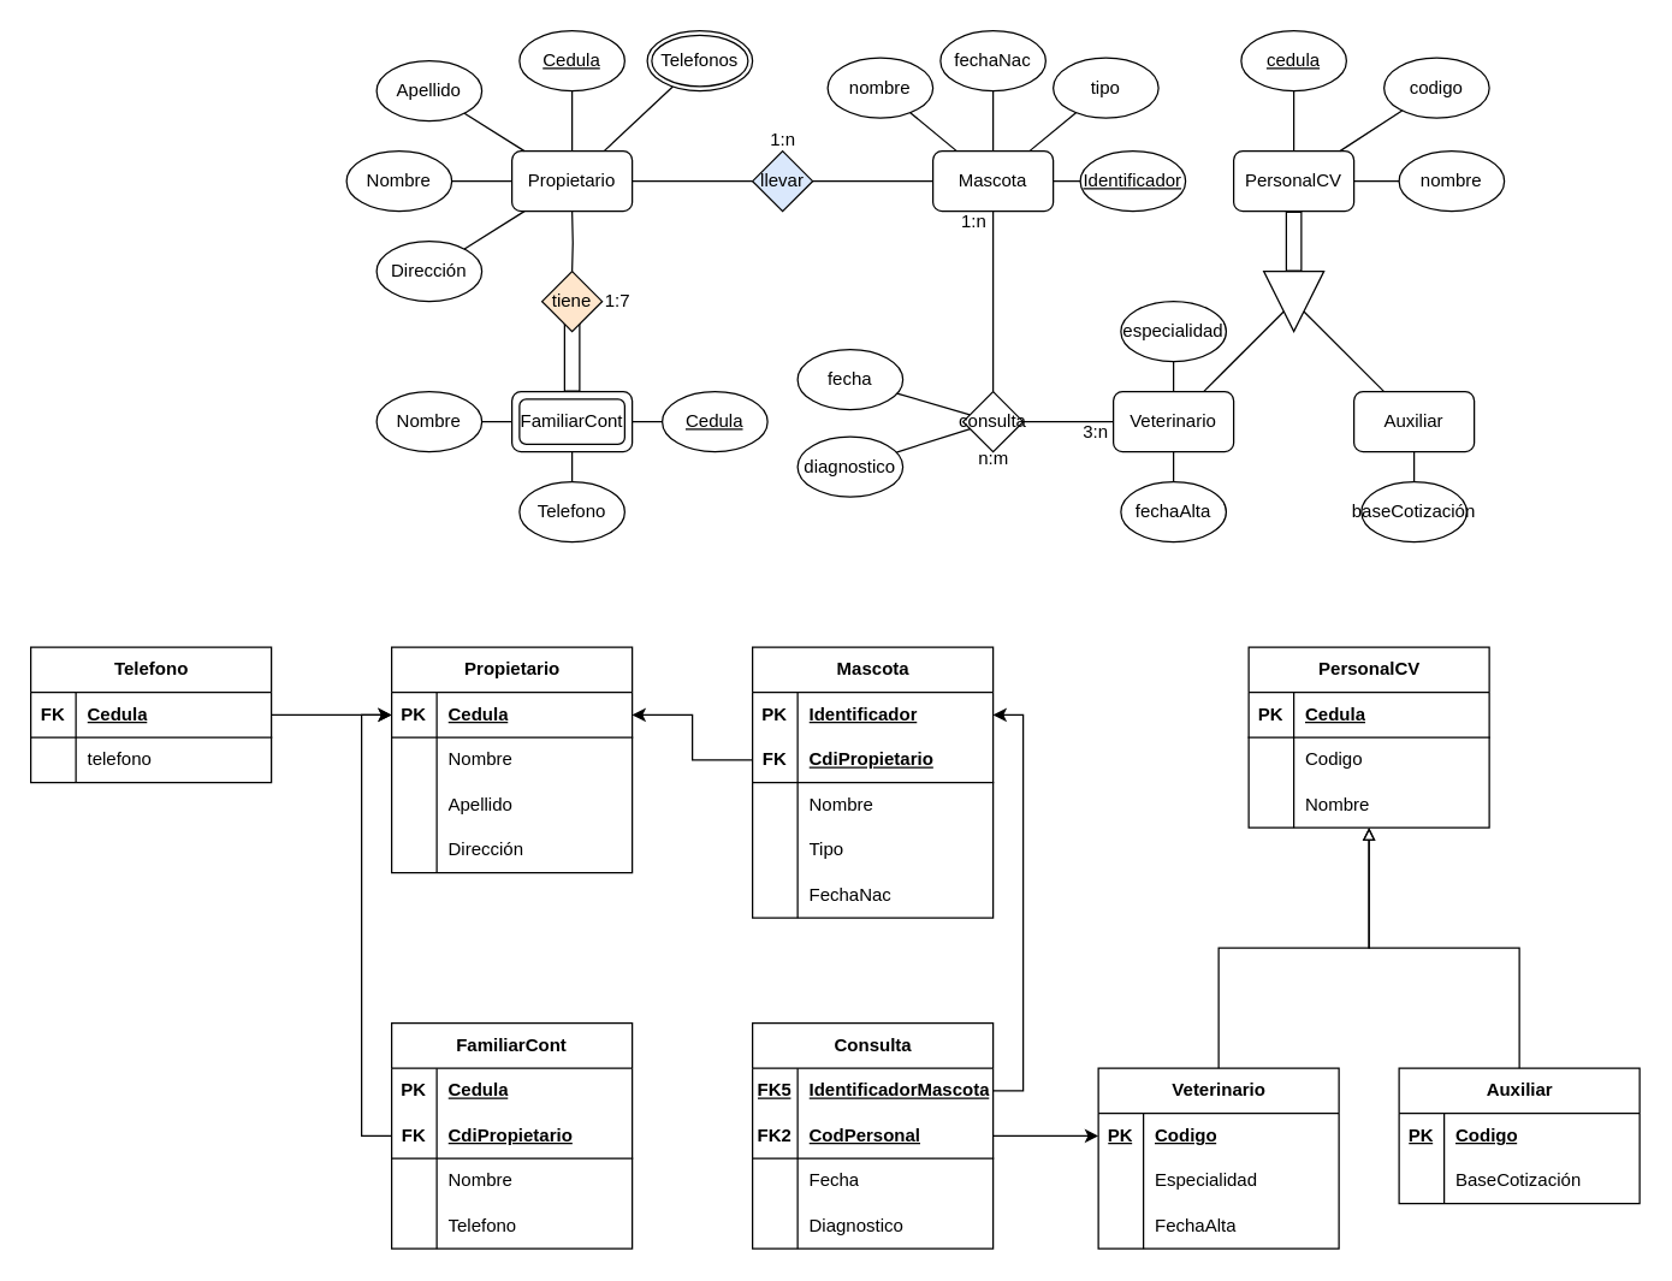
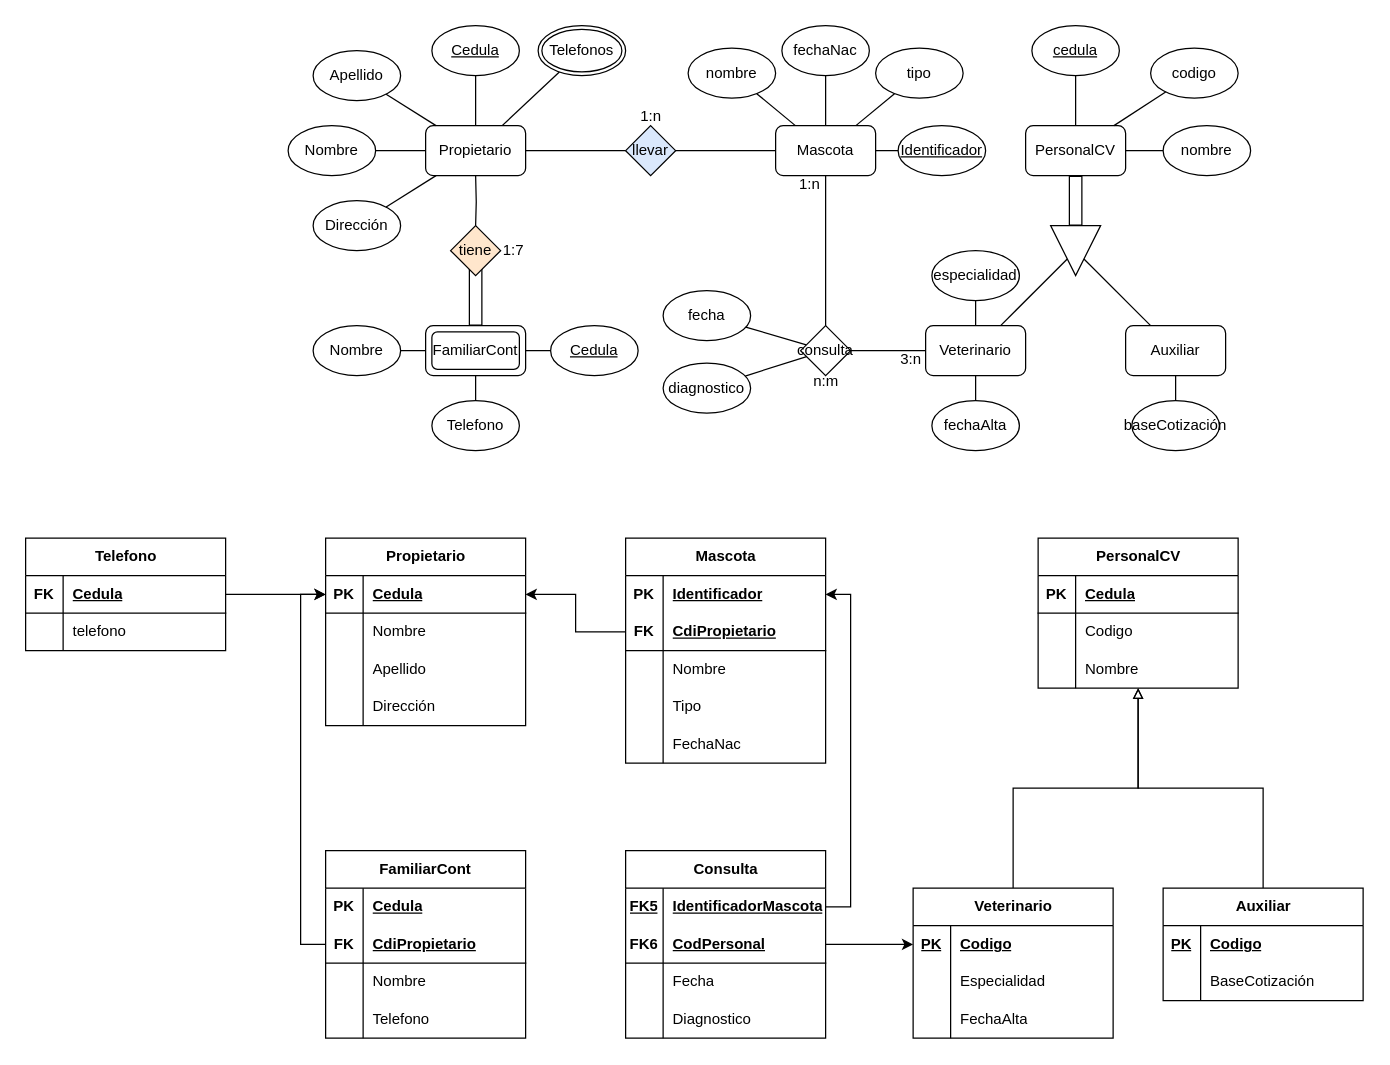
- <mxCell id="135" value="FK2" style="shape=partialRectangle;connectable=0;fillColor=none;top=0;left=0;bottom=0;right=0;fontStyle=1;overflow=hidden;whiteSpace=wrap;html=1;" parent="134" vertex="1"><mxGeometry width="30" height="30" as="geometry"><mxRectangle width="30" height="30" as="alternateBounds" /></mxGeometry></mxCell>
+ <mxCell id="135" value="FK6" style="shape=partialRectangle;connectable=0;fillColor=none;top=0;left=0;bottom=0;right=0;fontStyle=1;overflow=hidden;whiteSpace=wrap;html=1;" parent="134" vertex="1"><mxGeometry width="30" height="30" as="geometry"><mxRectangle width="30" height="30" as="alternateBounds" /></mxGeometry></mxCell>
